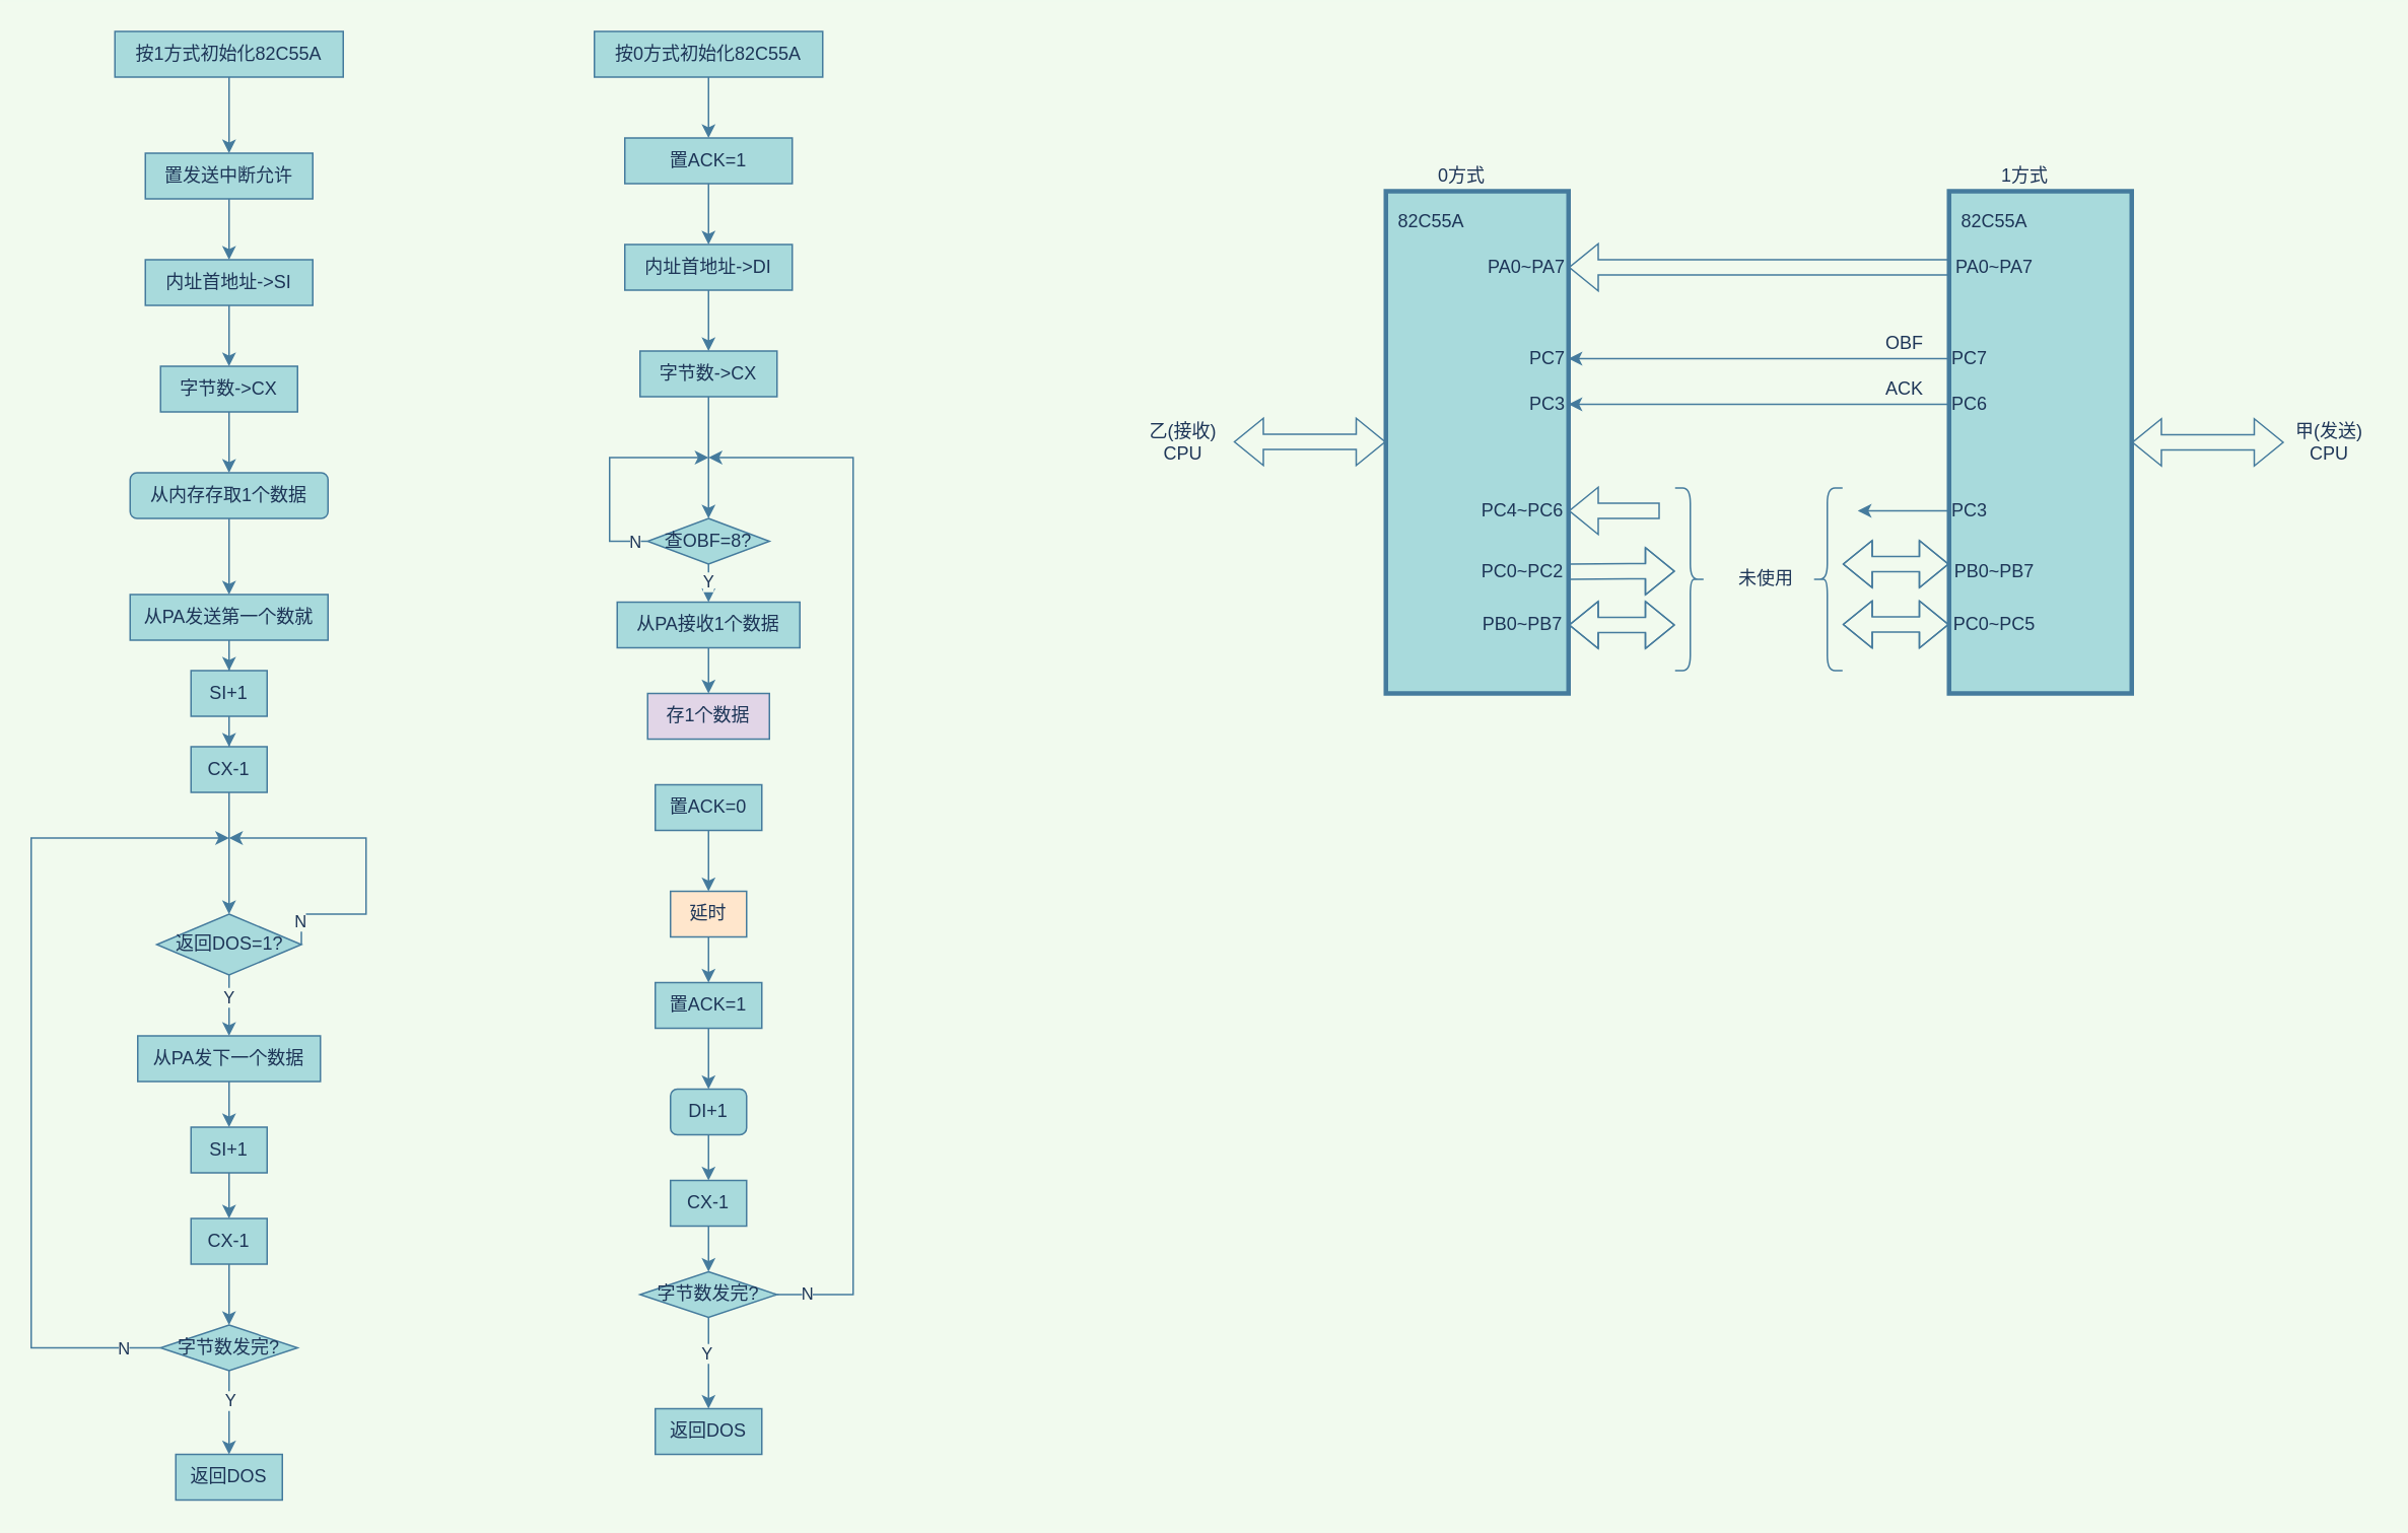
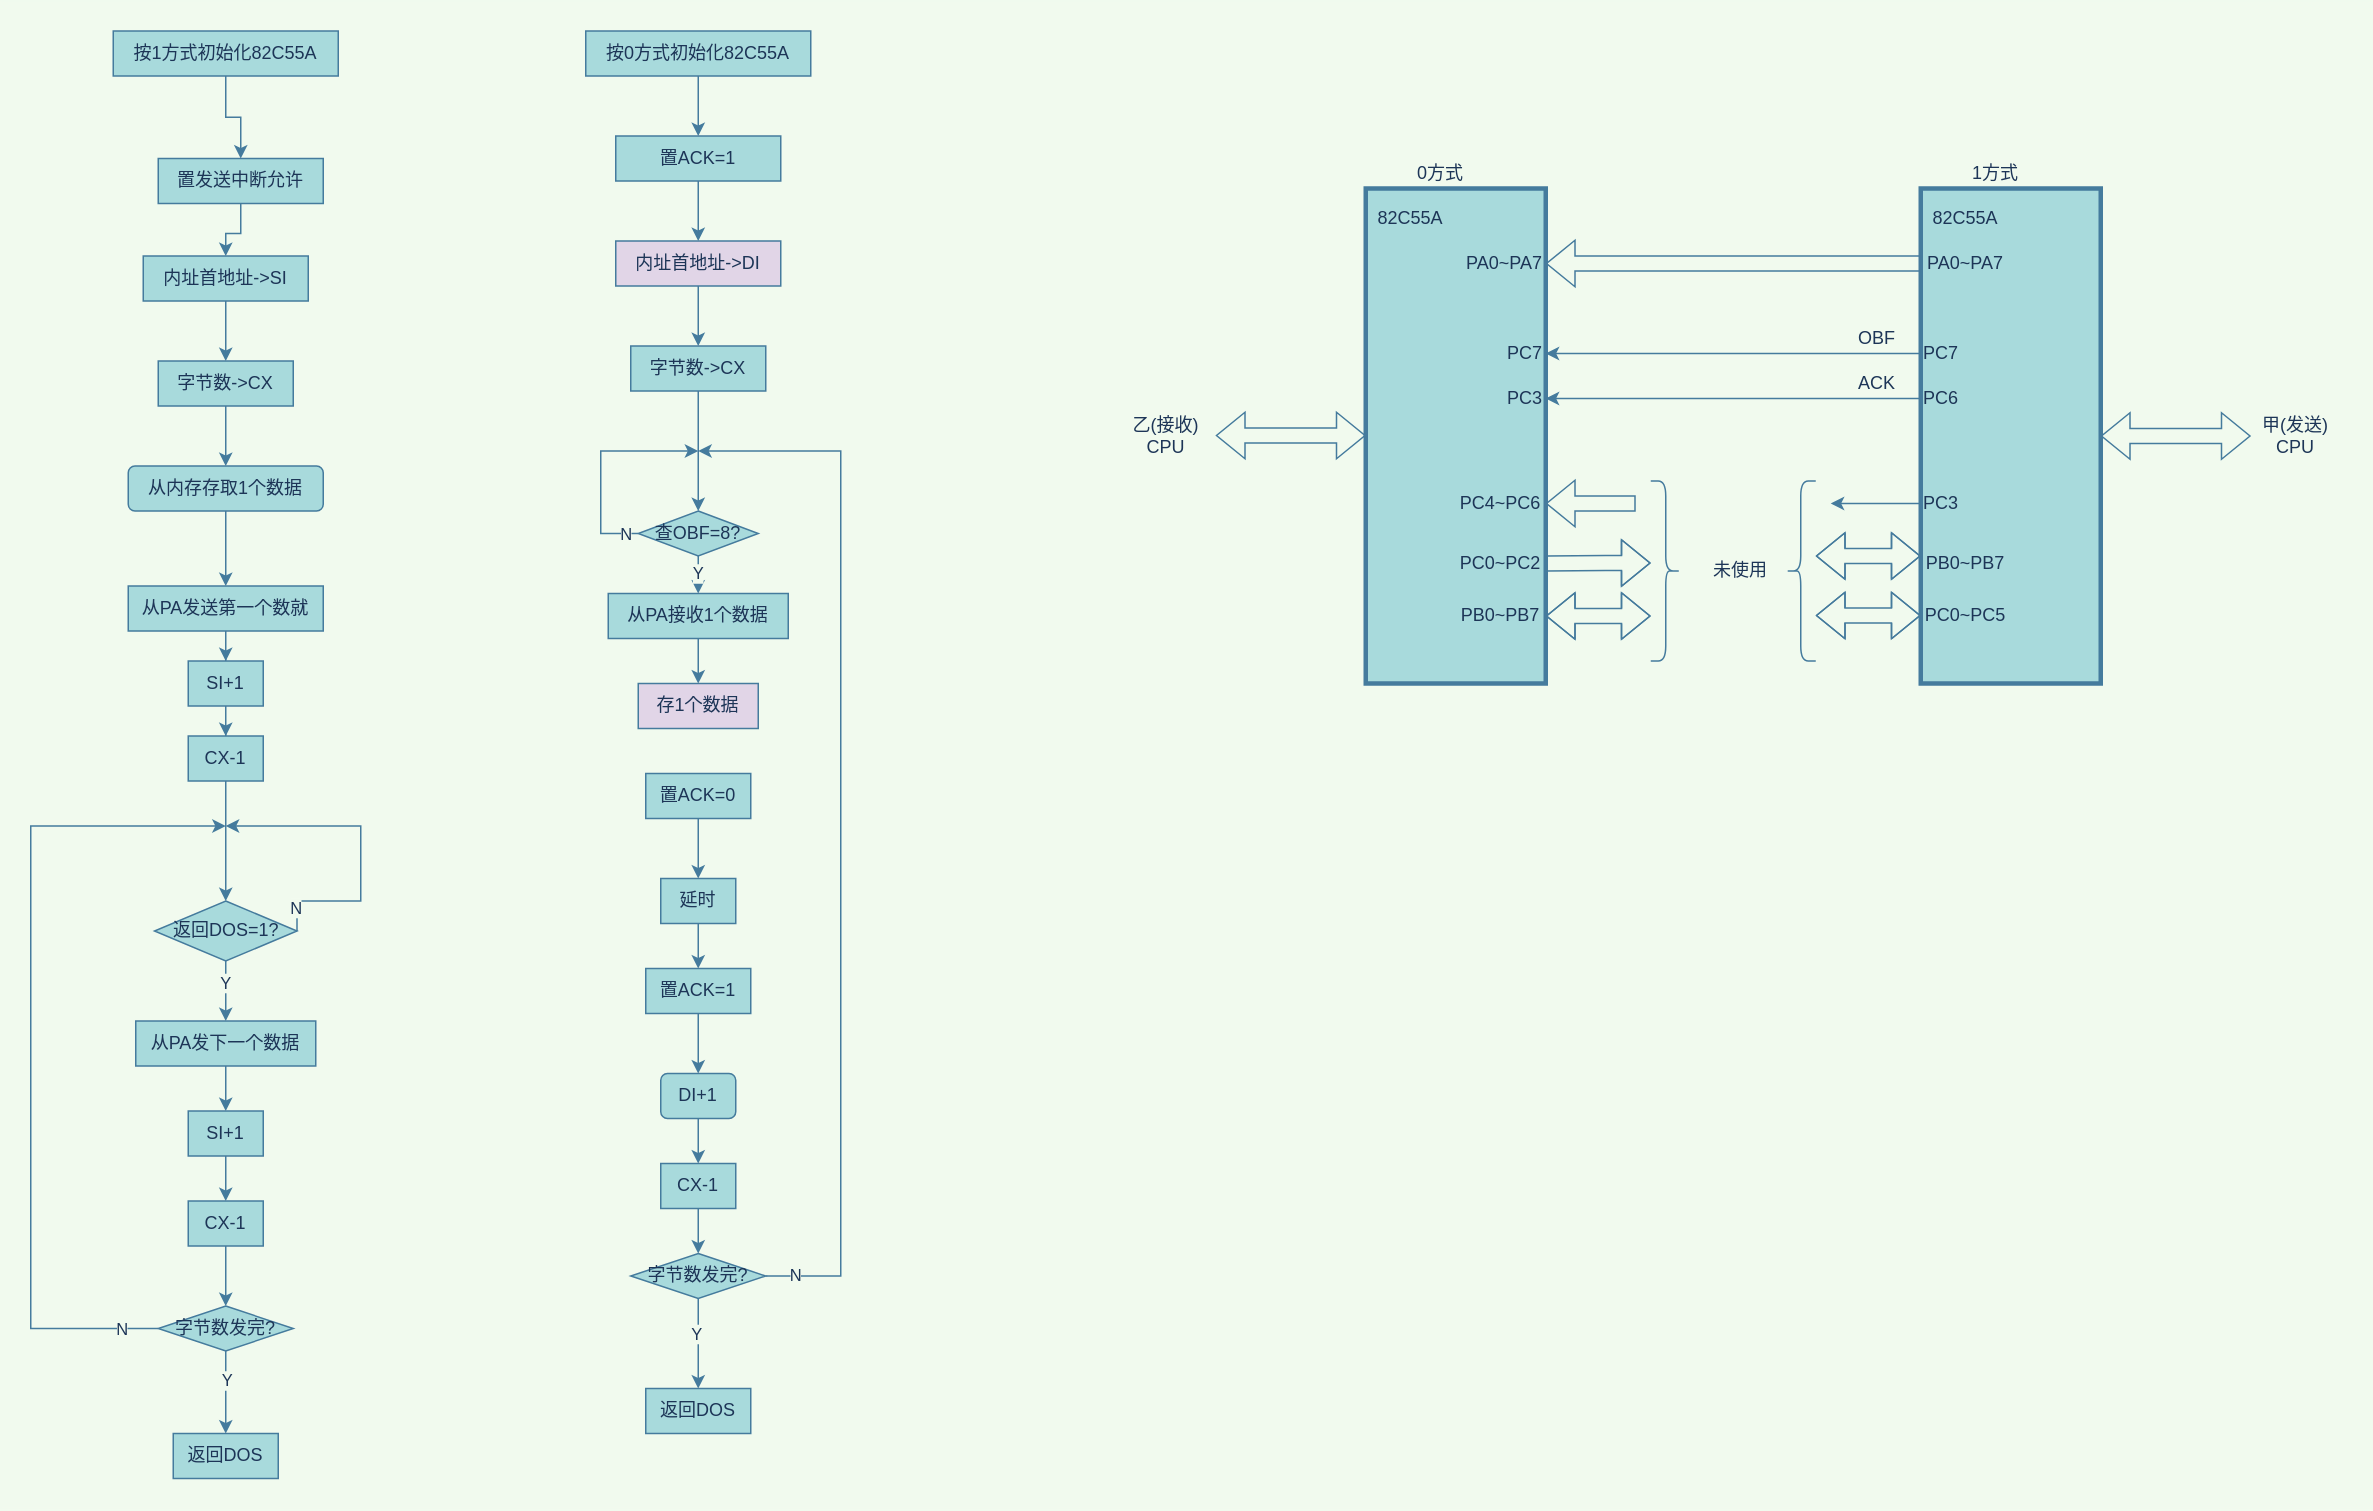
- <mxCell id="5" value="置发送中断允许" style="whiteSpace=wrap;html=1;rounded=0;fillColor=#A8DADC;strokeColor=#457B9D;fontColor=#1D3557;" parent="1" vertex="1"><mxGeometry x="95" y="100" width="110" height="30" as="geometry" /></mxCell>
+ <mxCell id="5" value="置发送中断允许" style="whiteSpace=wrap;html=1;rounded=0;fillColor=#A8DADC;strokeColor=#457B9D;fontColor=#1D3557;" parent="1" vertex="1"><mxGeometry x="105" y="105" width="110" height="30" as="geometry" /></mxCell>
- <mxCell id="38" value="内址首地址-&amp;gt;DI" style="whiteSpace=wrap;html=1;rounded=0;flipV=1;flipH=1;fillColor=#A8DADC;strokeColor=#457B9D;fontColor=#1D3557;" parent="1" vertex="1"><mxGeometry x="410" y="160" width="110" height="30" as="geometry" /></mxCell>
+ <mxCell id="38" value="内址首地址-&amp;gt;DI" style="whiteSpace=wrap;html=1;rounded=0;flipV=1;flipH=1;fillColor=#e1d5e7;strokeColor=#457B9D;fontColor=#1D3557;" parent="1" vertex="1"><mxGeometry x="410" y="160" width="110" height="30" as="geometry" /></mxCell>
- <mxCell id="51" value="延时" style="whiteSpace=wrap;html=1;rounded=0;fillColor=#ffe6cc;strokeColor=#457B9D;fontColor=#1D3557;" parent="1" vertex="1"><mxGeometry x="440" y="585" width="50" height="30" as="geometry" /></mxCell>
+ <mxCell id="51" value="延时" style="whiteSpace=wrap;html=1;rounded=0;fillColor=#A8DADC;strokeColor=#457B9D;fontColor=#1D3557;" parent="1" vertex="1"><mxGeometry x="440" y="585" width="50" height="30" as="geometry" /></mxCell>
